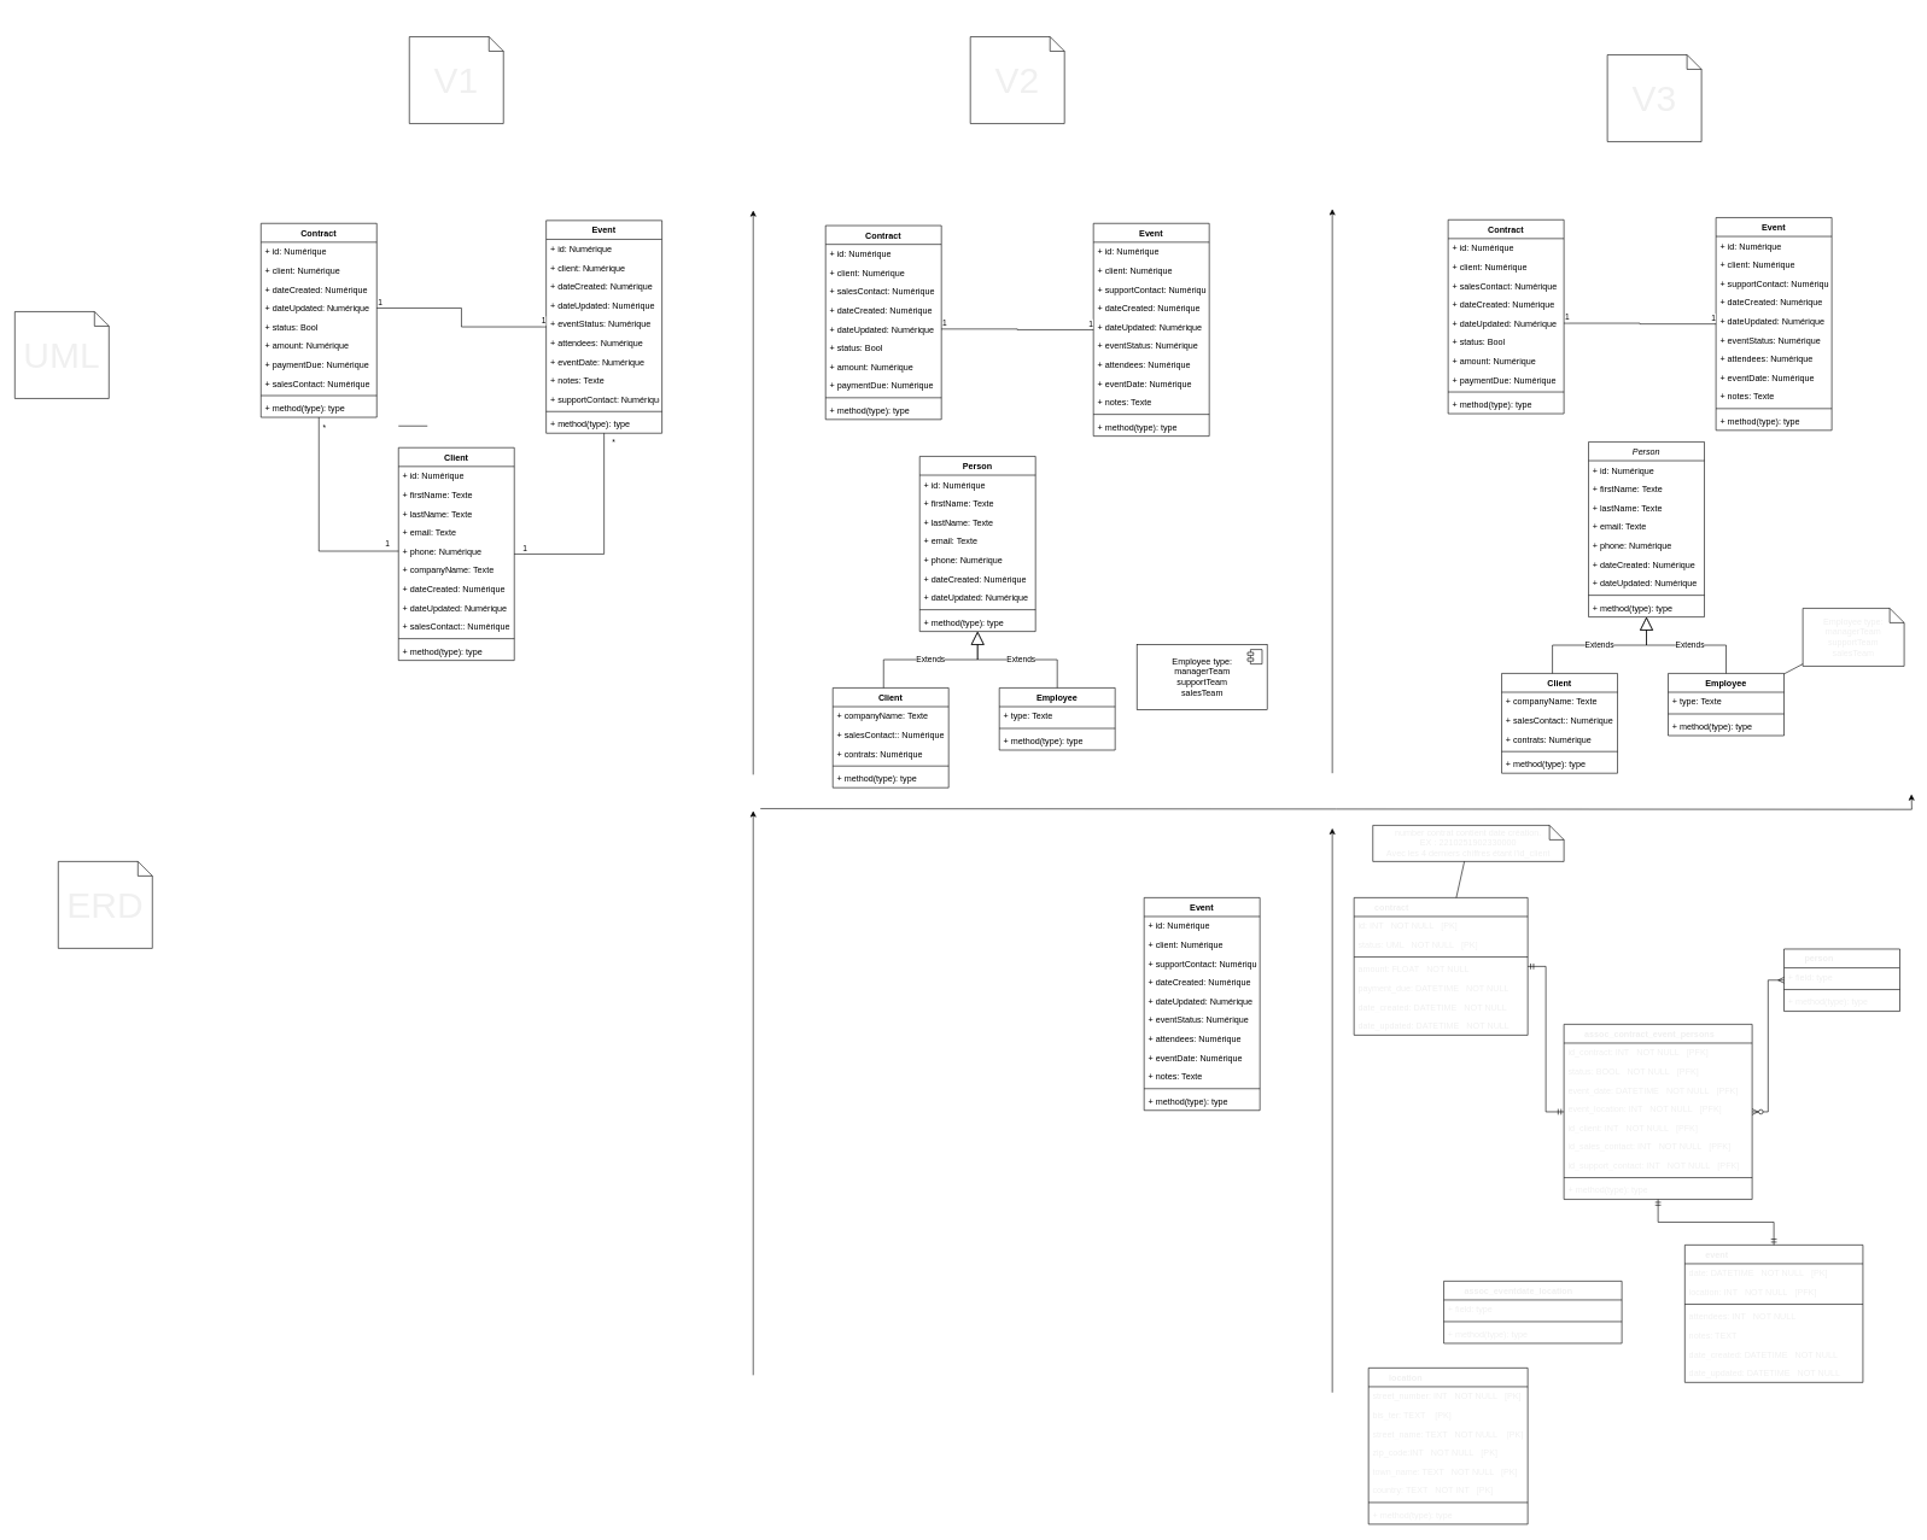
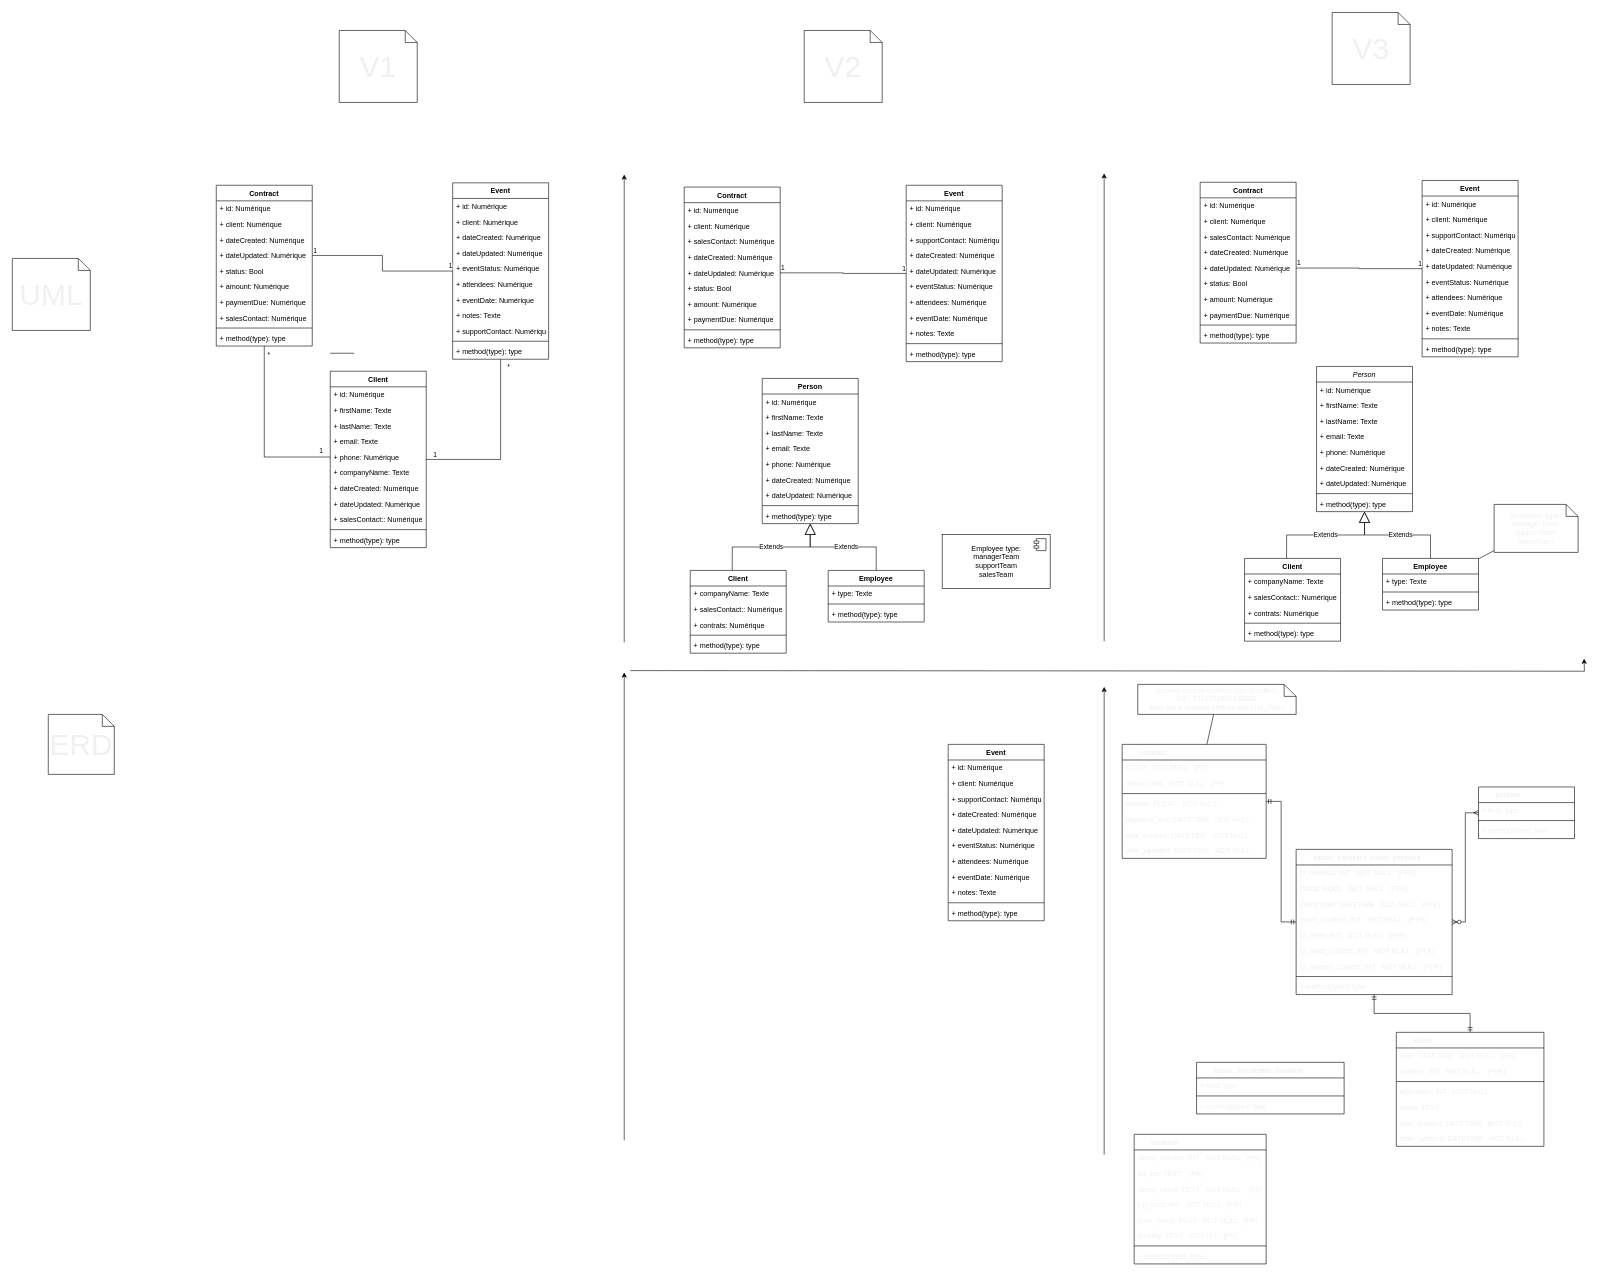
- <mxCell id="216" value="&lt;font style=&quot;font-size: 50px;&quot;&gt;V3&lt;/font&gt;" style="shape=note;size=20;whiteSpace=wrap;html=1;labelBackgroundColor=none;fontFamily=Helvetica;fontSize=12;fontColor=#F0F0F0;fillColor=none;gradientColor=none;" vertex="1" parent="1"><mxGeometry x="2220" y="75" width="130" height="120" as="geometry" /></mxCell>
+ <mxCell id="216" value="&lt;font style=&quot;font-size: 50px;&quot;&gt;V3&lt;/font&gt;" style="shape=note;size=20;whiteSpace=wrap;html=1;labelBackgroundColor=none;fontFamily=Helvetica;fontSize=12;fontColor=#F0F0F0;fillColor=none;gradientColor=none;" vertex="1" parent="1"><mxGeometry x="2220" y="20" width="130" height="120" as="geometry" /></mxCell>
- <mxCell id="213" value="&lt;font style=&quot;font-size: 50px;&quot;&gt;ERD&lt;/font&gt;" style="shape=note;size=20;whiteSpace=wrap;html=1;labelBackgroundColor=none;fontFamily=Helvetica;fontSize=12;fontColor=#F0F0F0;fillColor=none;gradientColor=none;" vertex="1" parent="1"><mxGeometry x="80" y="1190" width="130" height="120" as="geometry" /></mxCell>
+ <mxCell id="213" value="&lt;font style=&quot;font-size: 50px;&quot;&gt;ERD&lt;/font&gt;" style="shape=note;size=20;whiteSpace=wrap;html=1;labelBackgroundColor=none;fontFamily=Helvetica;fontSize=12;fontColor=#F0F0F0;fillColor=none;gradientColor=none;" vertex="1" parent="1"><mxGeometry x="80" y="1190" width="110" height="100" as="geometry" /></mxCell>
